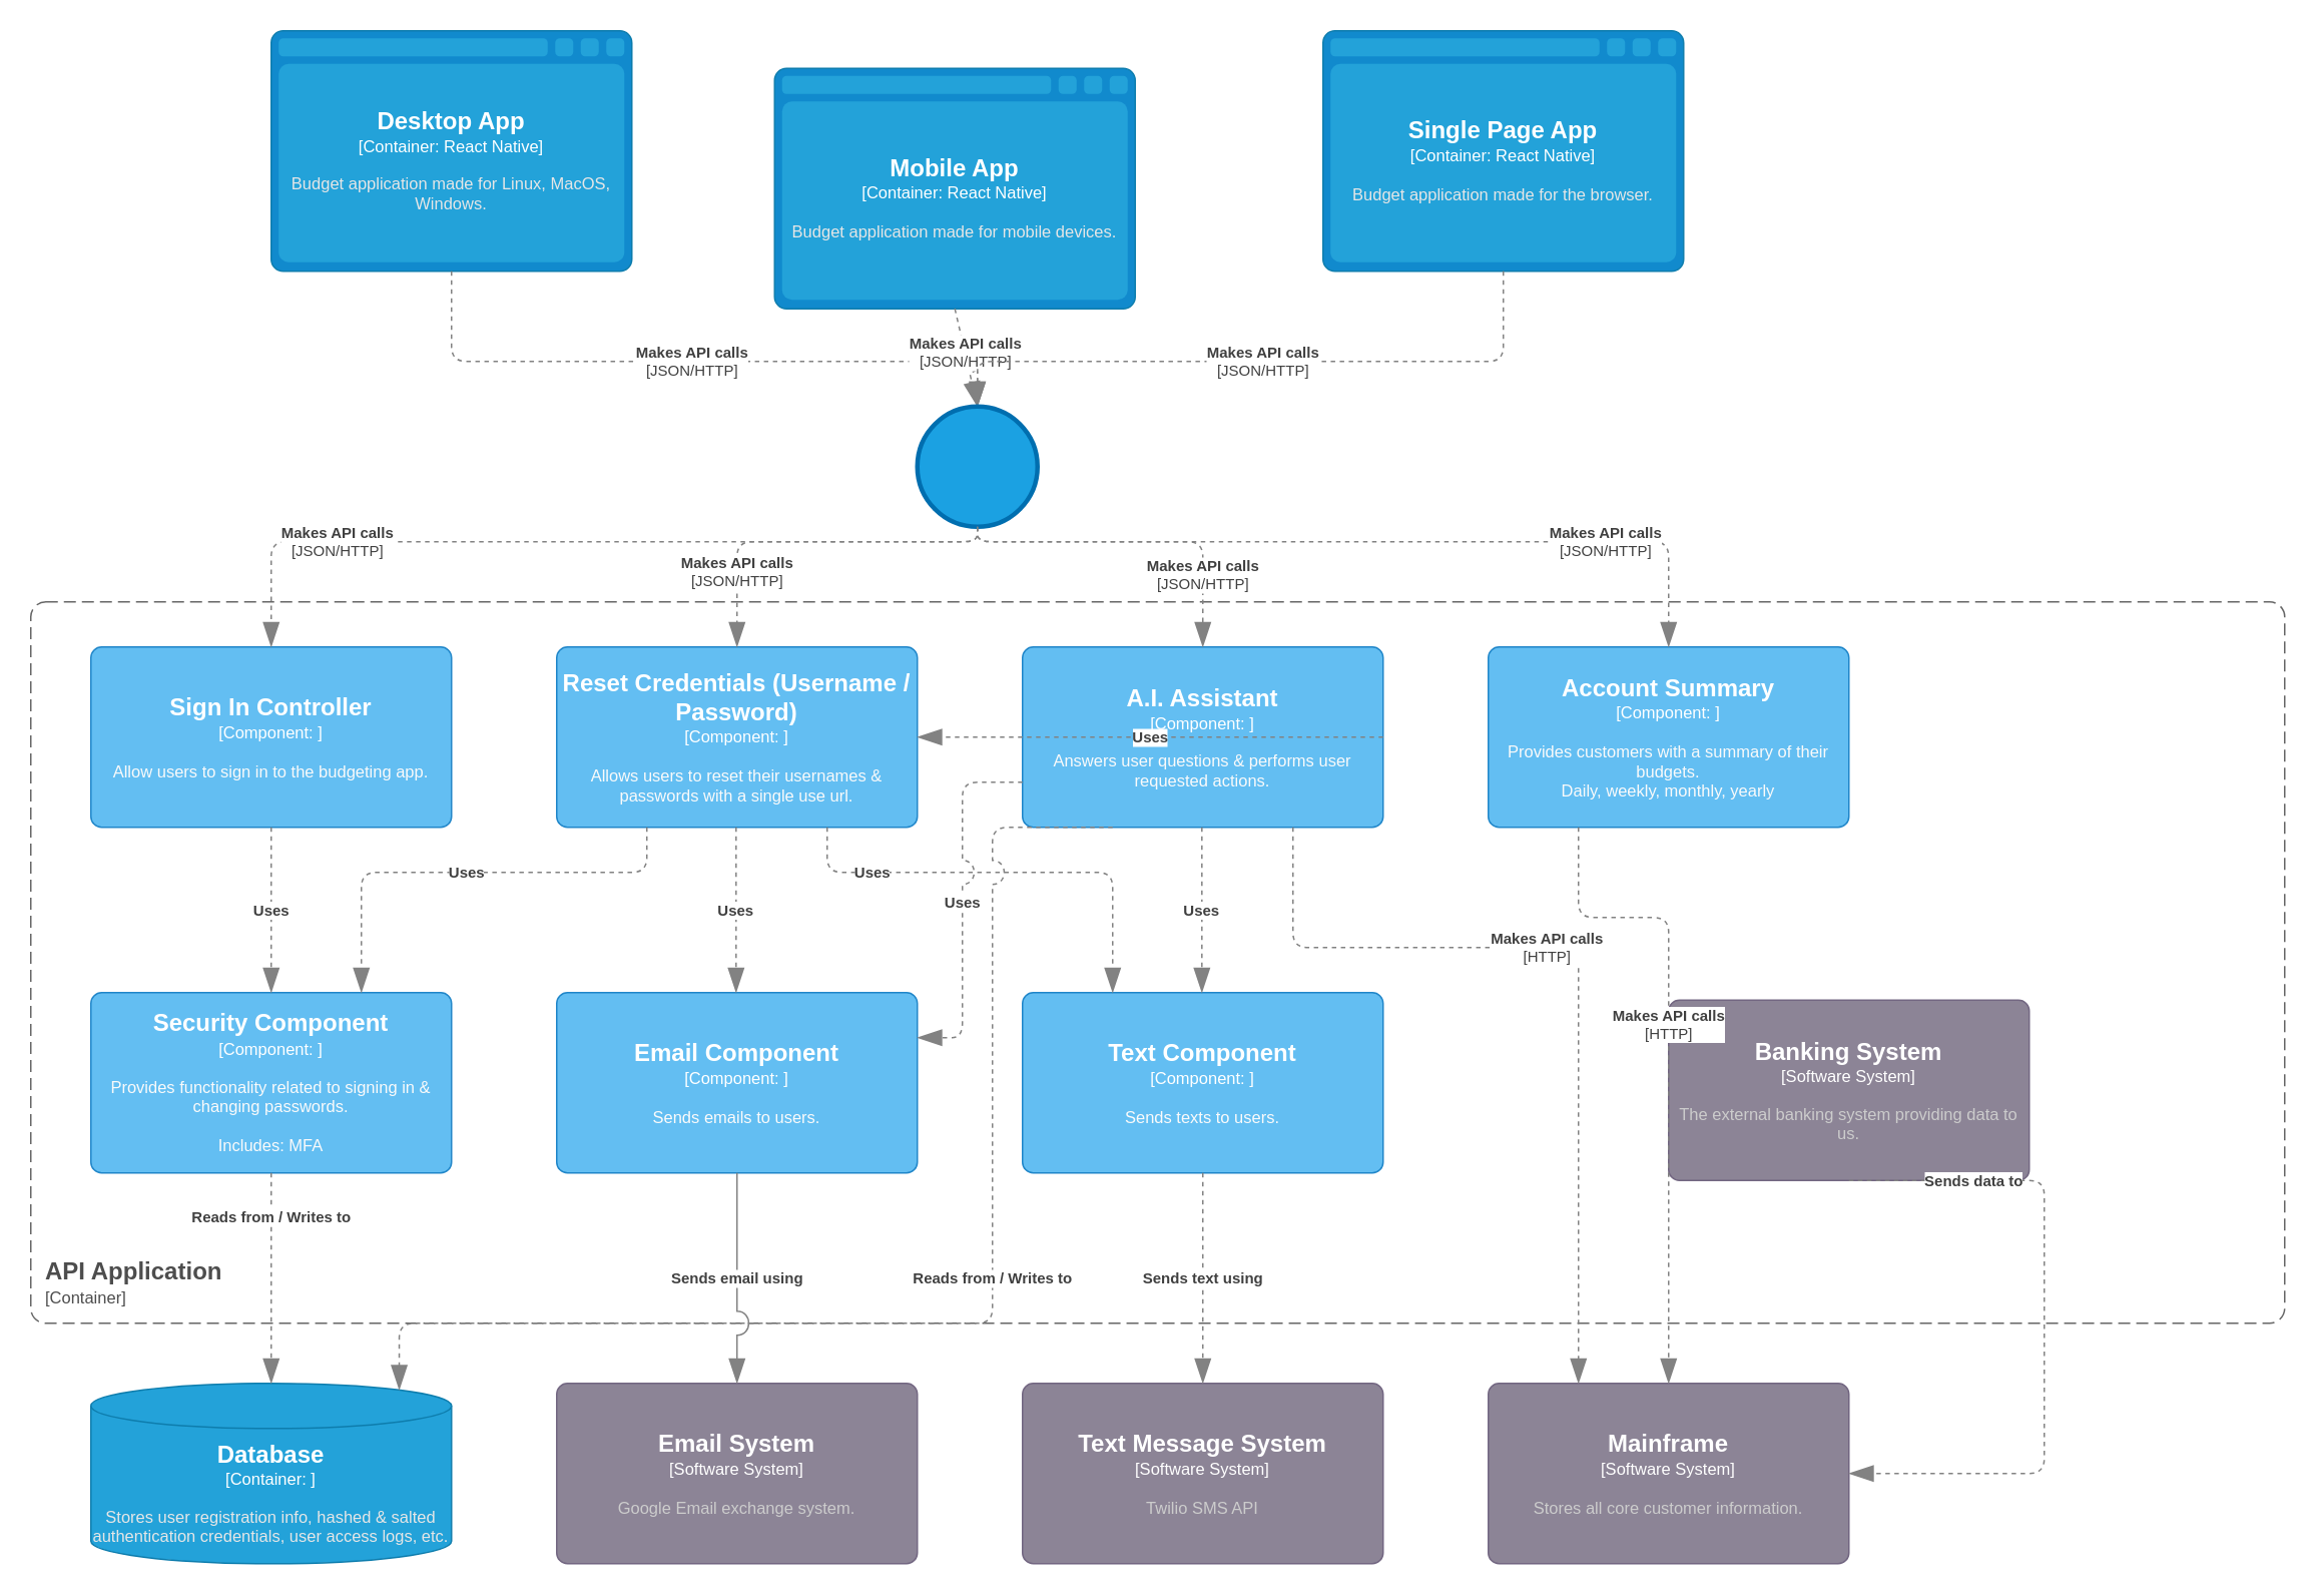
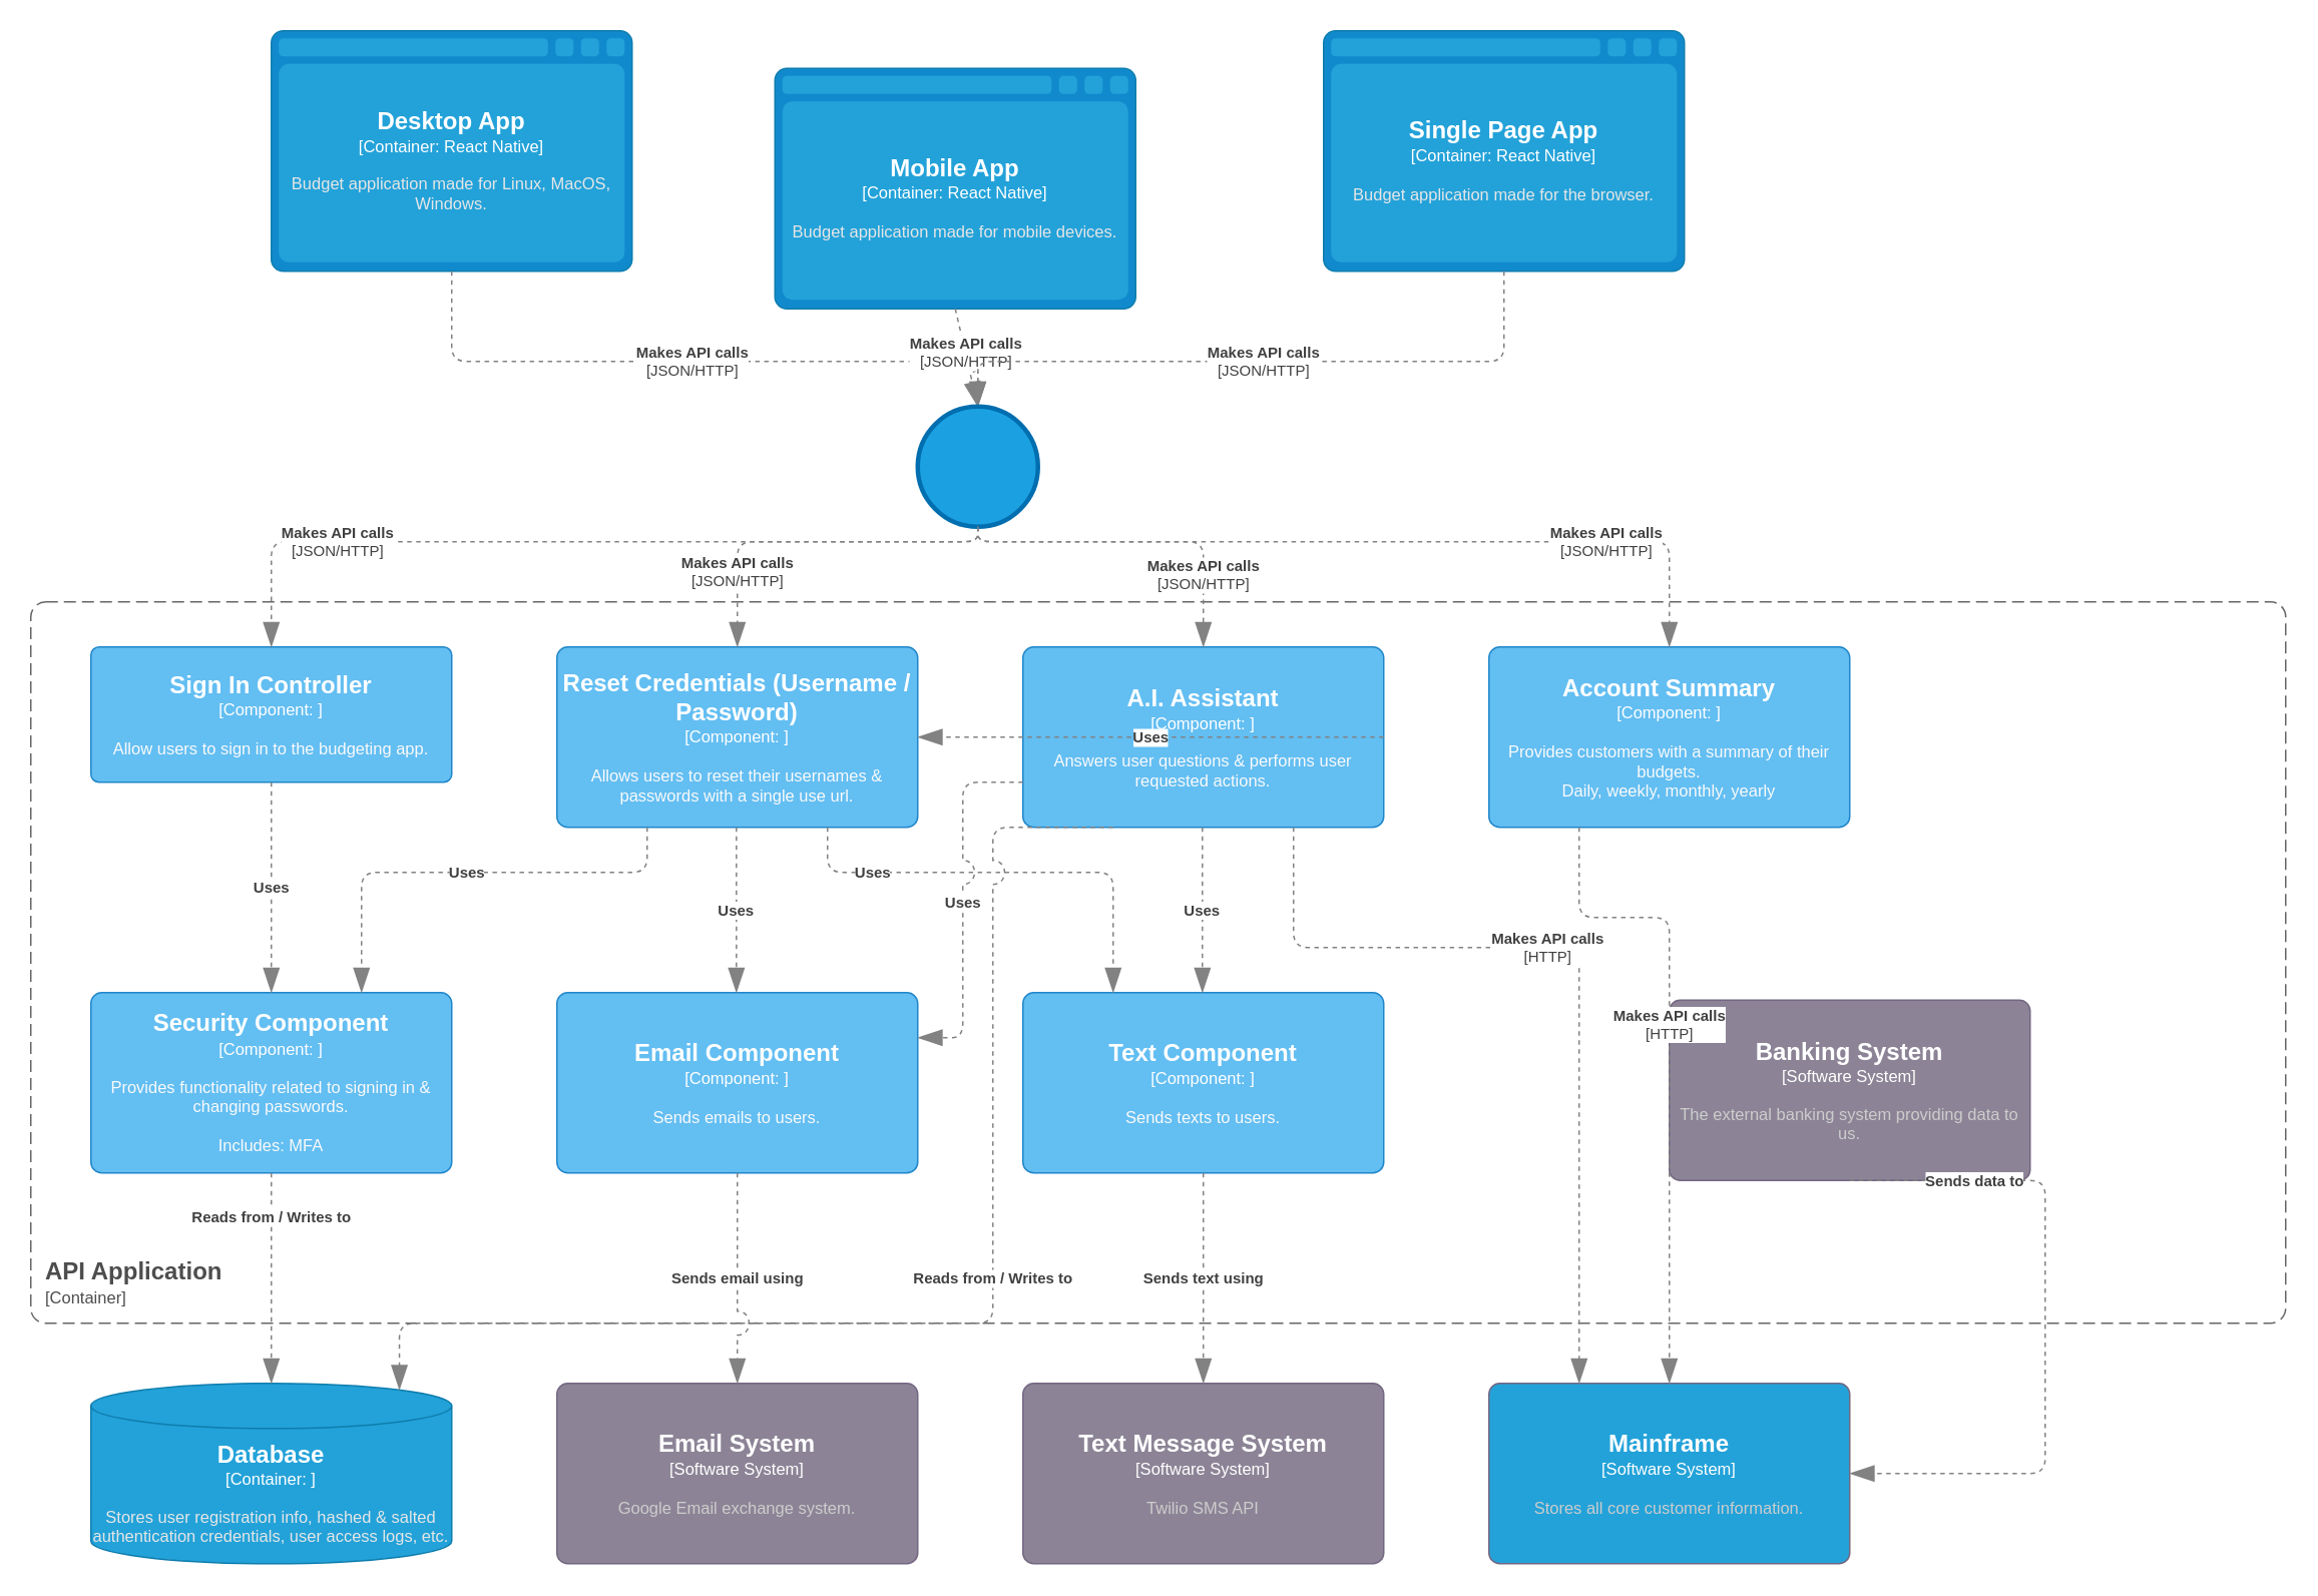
- <mxCell id="16" value="&lt;font style=&quot;font-size: 16px&quot;&gt;&lt;b&gt;Sign In Controller&lt;/b&gt;&lt;/font&gt;&lt;br&gt;&lt;div&gt;&lt;div&gt;&lt;font style=&quot;font-size: 11px&quot;&gt;[Component: ]&lt;/font&gt;&lt;/div&gt;&lt;/div&gt;&lt;div style=&quot;font-size: 10px&quot;&gt;&lt;br&gt;&lt;/div&gt;&lt;div style=&quot;font-size: 11px&quot;&gt;&lt;font color=&quot;#FAFAFA&quot;&gt;Allow users to sign in to the budgeting app.&lt;/font&gt;&lt;/div&gt;" style="rounded=1;whiteSpace=wrap;html=1;fontColor=#ffffff;arcSize=6;metaEdit=1;points=[[0.25,0,0],[0.5,0,0],[0.75,0,0],[1,0.25,0],[1,0.5,0],[1,0.75,0],[0.75,1,0],[0.5,1,0],[0.25,1,0],[0,0.75,0],[0,0.5,0],[0,0.25,0]];resizable=0;editable=1;movableLabel=0;allowArrows=0;rotatable=0;strokeColor=#2086C9;fillColor=#63BEF2;recursiveResize=0;expand=0;" parent="1" vertex="1"><mxGeometry x="60" y="430" width="240" height="120" as="geometry" /></mxCell>
+ <mxCell id="16" value="&lt;font style=&quot;font-size: 16px&quot;&gt;&lt;b&gt;Sign In Controller&lt;/b&gt;&lt;/font&gt;&lt;br&gt;&lt;div&gt;&lt;div&gt;&lt;font style=&quot;font-size: 11px&quot;&gt;[Component: ]&lt;/font&gt;&lt;/div&gt;&lt;/div&gt;&lt;div style=&quot;font-size: 10px&quot;&gt;&lt;br&gt;&lt;/div&gt;&lt;div style=&quot;font-size: 11px&quot;&gt;&lt;font color=&quot;#FAFAFA&quot;&gt;Allow users to sign in to the budgeting app.&lt;/font&gt;&lt;/div&gt;" style="rounded=1;whiteSpace=wrap;html=1;fontColor=#ffffff;arcSize=6;metaEdit=1;points=[[0.25,0,0],[0.5,0,0],[0.75,0,0],[1,0.25,0],[1,0.5,0],[1,0.75,0],[0.75,1,0],[0.5,1,0],[0.25,1,0],[0,0.75,0],[0,0.5,0],[0,0.25,0]];resizable=0;editable=1;movableLabel=0;allowArrows=0;rotatable=0;strokeColor=#2086C9;fillColor=#63BEF2;recursiveResize=0;expand=0;" parent="1" vertex="1"><mxGeometry x="60" y="430" width="240" height="90" as="geometry" /></mxCell>
- <mxCell id="38" value="&lt;div&gt;&lt;b&gt;Sends email using&lt;/b&gt;&lt;br&gt;&lt;/div&gt;" style="endArrow=blockThin;html=1;fontSize=10;fontColor=#404040;strokeWidth=1;endFill=1;strokeColor=#828282;elbow=vertical;metaEdit=1;backgroundOutline=0;editable=1;endSize=14;startSize=14;jumpStyle=arc;jumpSize=16;fontFamily=Helvetica;rounded=1;dashed=0;sourcePerimeterSpacing=4;exitX=0.5;exitY=1;exitDx=0;exitDy=0;exitPerimeter=0;entryX=0.5;entryY=0;entryDx=0;entryDy=0;entryPerimeter=0;" parent="1" source="4" target="7" edge="1"><mxGeometry width="50" height="50" relative="1" as="geometry"><mxPoint x="420" y="790" as="sourcePoint" /><mxPoint x="420" y="900" as="targetPoint" /></mxGeometry></mxCell>
+ <mxCell id="38" value="&lt;div&gt;&lt;b&gt;Sends email using&lt;/b&gt;&lt;br&gt;&lt;/div&gt;" style="endArrow=blockThin;html=1;fontSize=10;fontColor=#404040;strokeWidth=1;endFill=1;strokeColor=#828282;elbow=vertical;metaEdit=1;backgroundOutline=0;editable=1;endSize=14;startSize=14;jumpStyle=arc;jumpSize=16;fontFamily=Helvetica;rounded=1;dashed=1;sourcePerimeterSpacing=4;exitX=0.5;exitY=1;exitDx=0;exitDy=0;exitPerimeter=0;entryX=0.5;entryY=0;entryDx=0;entryDy=0;entryPerimeter=0;" parent="1" source="4" target="7" edge="1"><mxGeometry width="50" height="50" relative="1" as="geometry"><mxPoint x="420" y="790" as="sourcePoint" /><mxPoint x="420" y="900" as="targetPoint" /></mxGeometry></mxCell>
- <mxCell id="9" value="&lt;font style=&quot;font-size: 16px&quot;&gt;&lt;b&gt;Mainframe&lt;/b&gt;&lt;/font&gt;&lt;br&gt;&lt;div&gt;&lt;font style=&quot;font-size: 11px&quot;&gt;[Software System]&lt;/font&gt;&lt;/div&gt;&lt;div style=&quot;font-size: 10px&quot;&gt;&lt;br&gt;&lt;/div&gt;&lt;div style=&quot;font-size: 11px&quot;&gt;&lt;font color=&quot;#CCCCCC&quot;&gt;Stores all core customer information.&lt;/font&gt;&lt;/div&gt;" style="rounded=1;whiteSpace=wrap;html=1;fontColor=#ffffff;arcSize=6;metaEdit=1;points=[[0.25,0,0],[0.5,0,0],[0.75,0,0],[1,0.25,0],[1,0.5,0],[1,0.75,0],[0.75,1,0],[0.5,1,0],[0.25,1,0],[0,0.75,0],[0,0.5,0],[0,0.25,0]];resizable=0;editable=1;movableLabel=0;allowArrows=0;rotatable=0;fillColor=#8C8496;strokeColor=#736782;recursiveResize=0;expand=0;" parent="1" vertex="1"><mxGeometry x="990" y="920" width="240" height="120" as="geometry" /></mxCell>
+ <mxCell id="9" value="&lt;font style=&quot;font-size: 16px&quot;&gt;&lt;b&gt;Mainframe&lt;/b&gt;&lt;/font&gt;&lt;br&gt;&lt;div&gt;&lt;font style=&quot;font-size: 11px&quot;&gt;[Software System]&lt;/font&gt;&lt;/div&gt;&lt;div style=&quot;font-size: 10px&quot;&gt;&lt;br&gt;&lt;/div&gt;&lt;div style=&quot;font-size: 11px&quot;&gt;&lt;font color=&quot;#CCCCCC&quot;&gt;Stores all core customer information.&lt;/font&gt;&lt;/div&gt;" style="rounded=1;whiteSpace=wrap;html=1;fontColor=#ffffff;arcSize=6;metaEdit=1;points=[[0.25,0,0],[0.5,0,0],[0.75,0,0],[1,0.25,0],[1,0.5,0],[1,0.75,0],[0.75,1,0],[0.5,1,0],[0.25,1,0],[0,0.75,0],[0,0.5,0],[0,0.25,0]];resizable=0;editable=1;movableLabel=0;allowArrows=0;rotatable=0;fillColor=#23a2d9;strokeColor=#736782;recursiveResize=0;expand=0;" parent="1" vertex="1"><mxGeometry x="990" y="920" width="240" height="120" as="geometry" /></mxCell>
